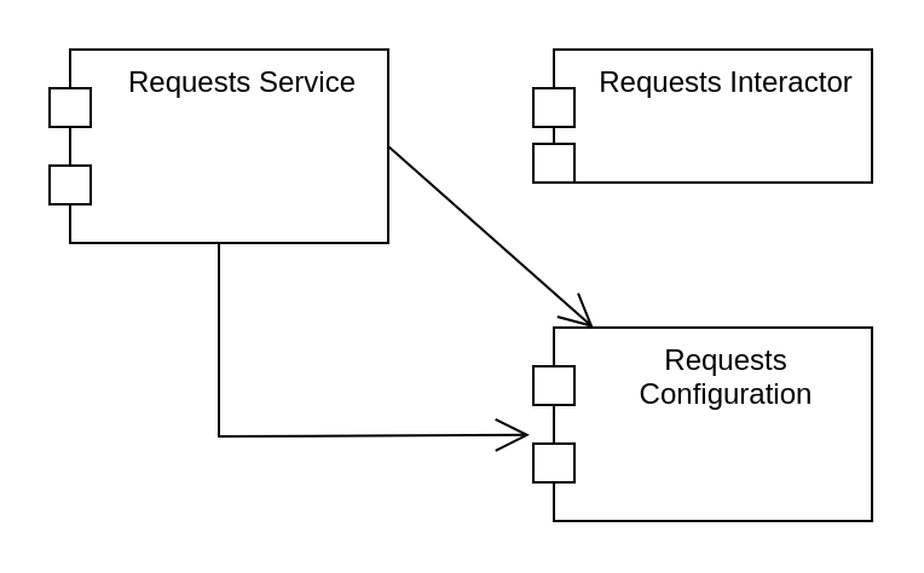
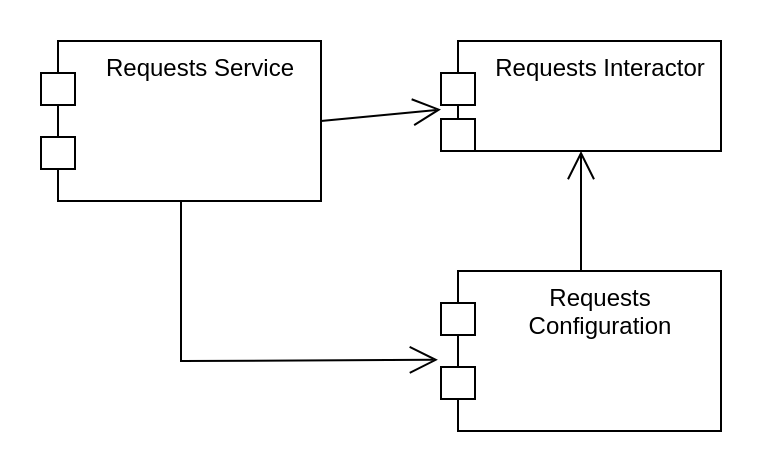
- <mxCell id="6" value="" style="endArrow=open;endFill=1;endSize=12;html=1;rounded=0;exitX=1;exitY=0.5;exitDx=0;exitDy=0;" edge="1" parent="1" source="3" target="4"><mxGeometry width="160" relative="1" as="geometry"><mxPoint x="370" y="40" as="sourcePoint" /><mxPoint x="530" y="40" as="targetPoint" /></mxGeometry></mxCell>
+ <mxCell id="6" value="" style="endArrow=open;endFill=1;endSize=12;html=1;rounded=0;exitX=1;exitY=0.5;exitDx=0;exitDy=0;" edge="1" parent="1" source="3" target="2"><mxGeometry width="160" relative="1" as="geometry"><mxPoint x="370" y="40" as="sourcePoint" /><mxPoint x="530" y="40" as="targetPoint" /></mxGeometry></mxCell>
+ <mxCell id="5" value="" style="endArrow=open;endFill=1;endSize=12;html=1;rounded=0;exitX=0.5;exitY=0;exitDx=0;exitDy=0;entryX=0.5;entryY=1;entryDx=0;entryDy=0;" edge="1" parent="1" source="4" target="2"><mxGeometry width="160" relative="1" as="geometry"><mxPoint x="370" y="40" as="sourcePoint" /><mxPoint x="530" y="40" as="targetPoint" /></mxGeometry></mxCell>
